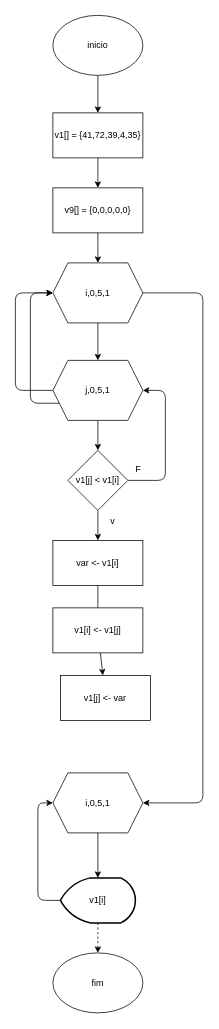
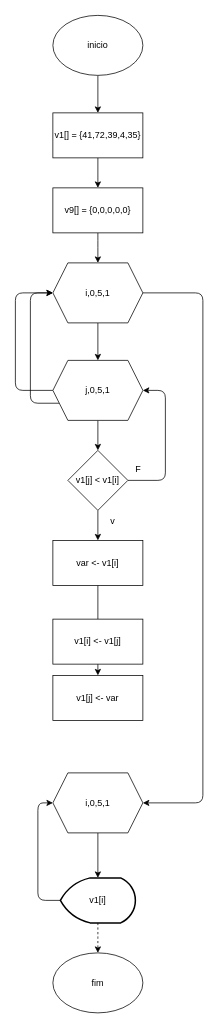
- <mxCell id="23" value="v1[i] &amp;lt;- v1[j]" style="whiteSpace=wrap;html=1;" parent="1" vertex="1"><mxGeometry x="70" y="810" width="120" height="60" as="geometry" /></mxCell>
+ <mxCell id="23" value="v1[i] &amp;lt;- v1[j]" style="whiteSpace=wrap;html=1;" parent="1" vertex="1"><mxGeometry x="70" y="825" width="120" height="60" as="geometry" /></mxCell>
- <mxCell id="24" value="v1[j] &amp;lt;- var" style="whiteSpace=wrap;html=1;" parent="1" vertex="1"><mxGeometry x="80" y="900" width="120" height="60" as="geometry" /></mxCell>
+ <mxCell id="24" value="v1[j] &amp;lt;- var" style="whiteSpace=wrap;html=1;" parent="1" vertex="1"><mxGeometry x="70" y="900" width="120" height="60" as="geometry" /></mxCell>
